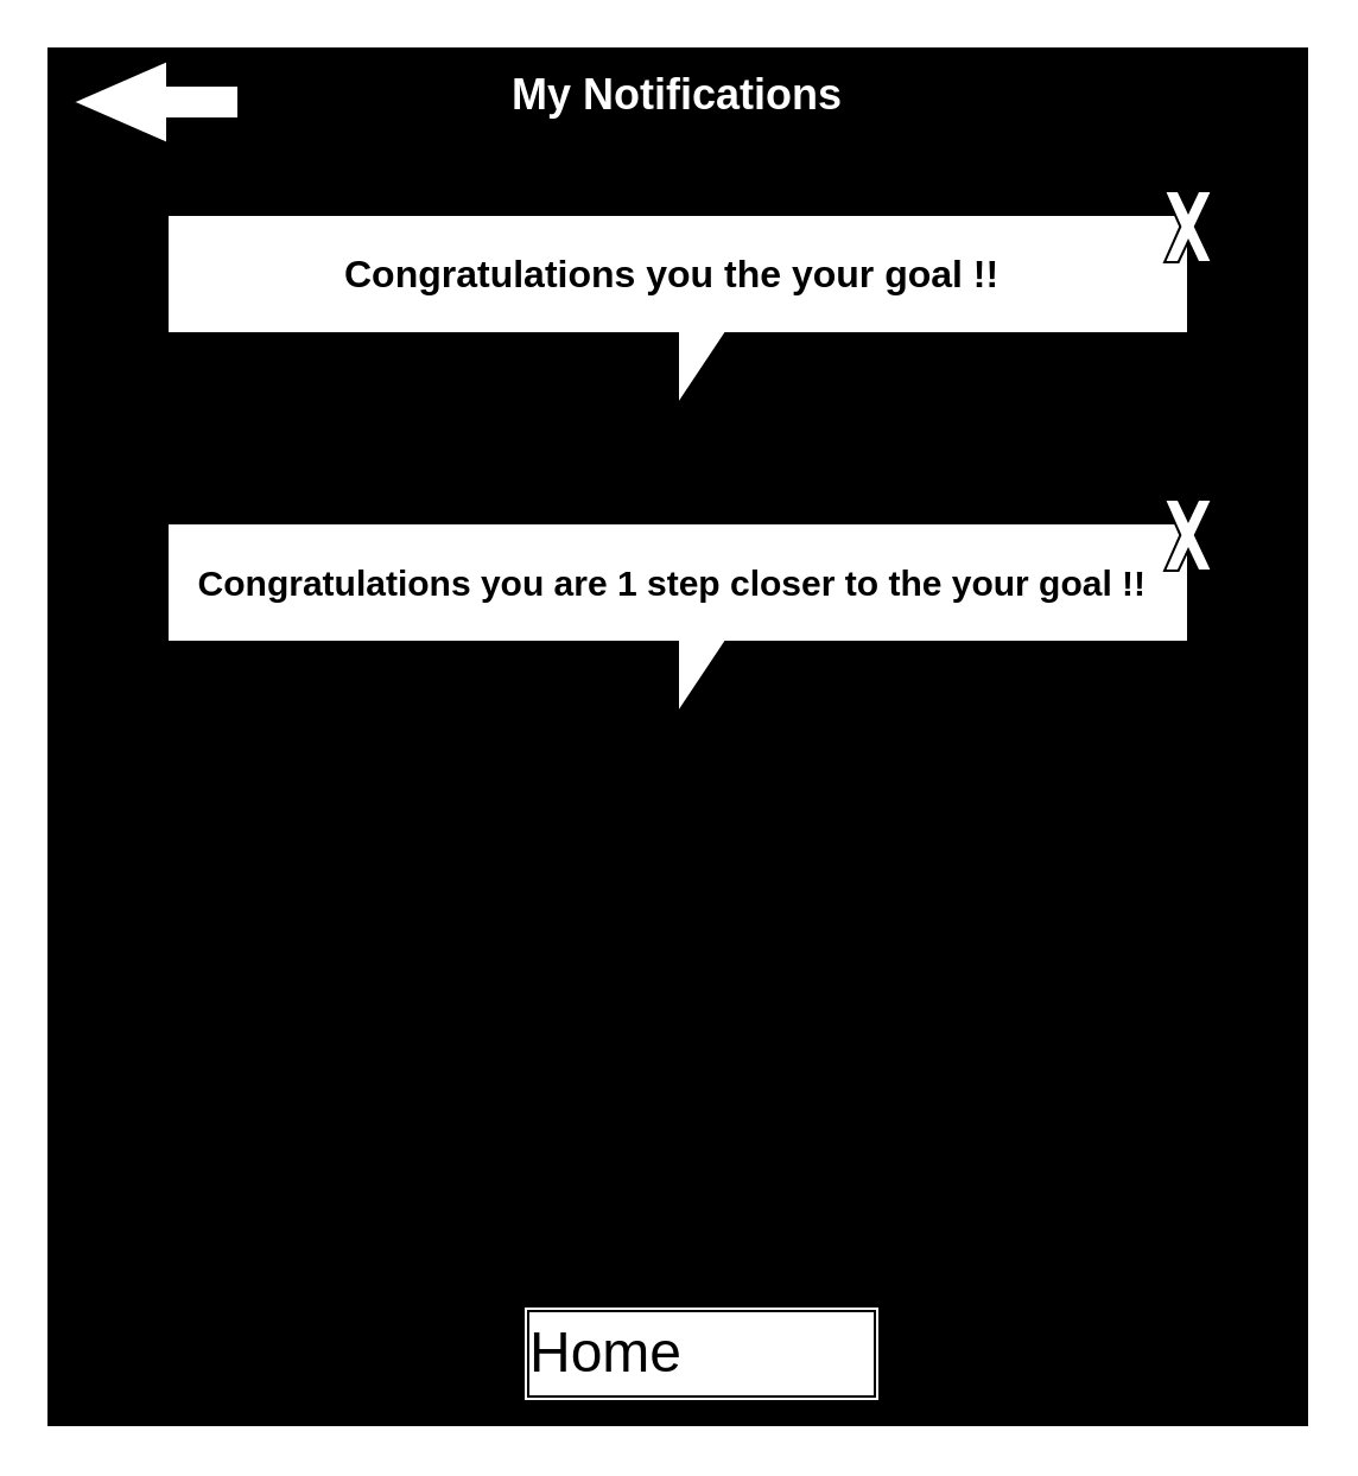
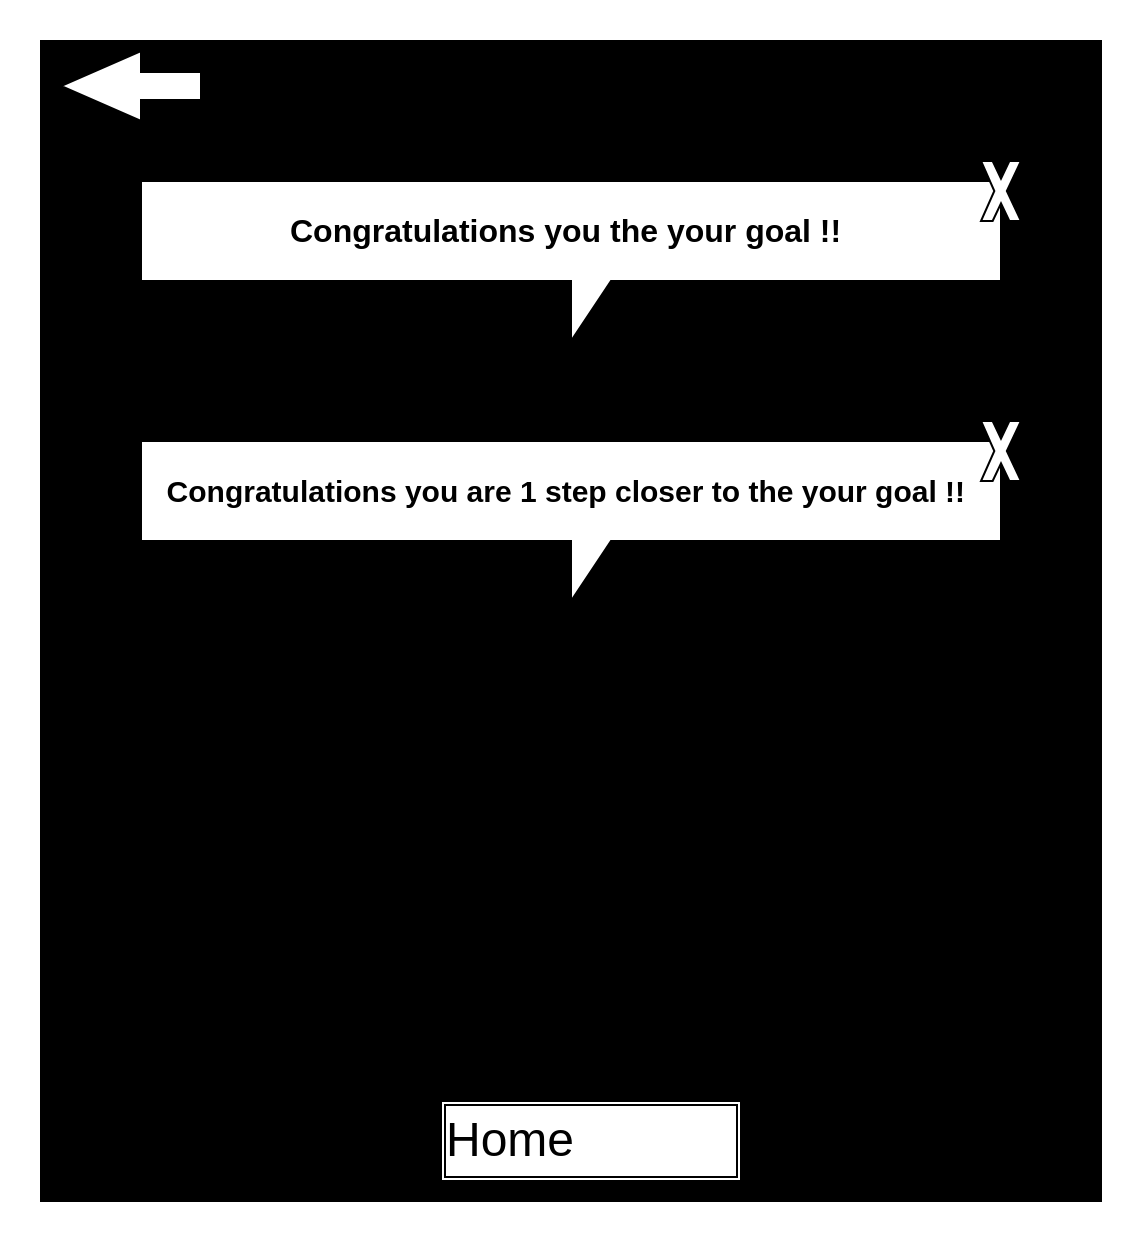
- <mxCell id="4" value="&lt;b&gt;&lt;font style=&quot;font-size: 18px; color: rgb(255, 255, 255);&quot;&gt;My Notifications&lt;/font&gt;&lt;/b&gt;" style="text;html=1;align=center;verticalAlign=middle;whiteSpace=wrap;rounded=0;" vertex="1" parent="1"><mxGeometry x="210" y="25" width="150" height="30" as="geometry" /></mxCell>
